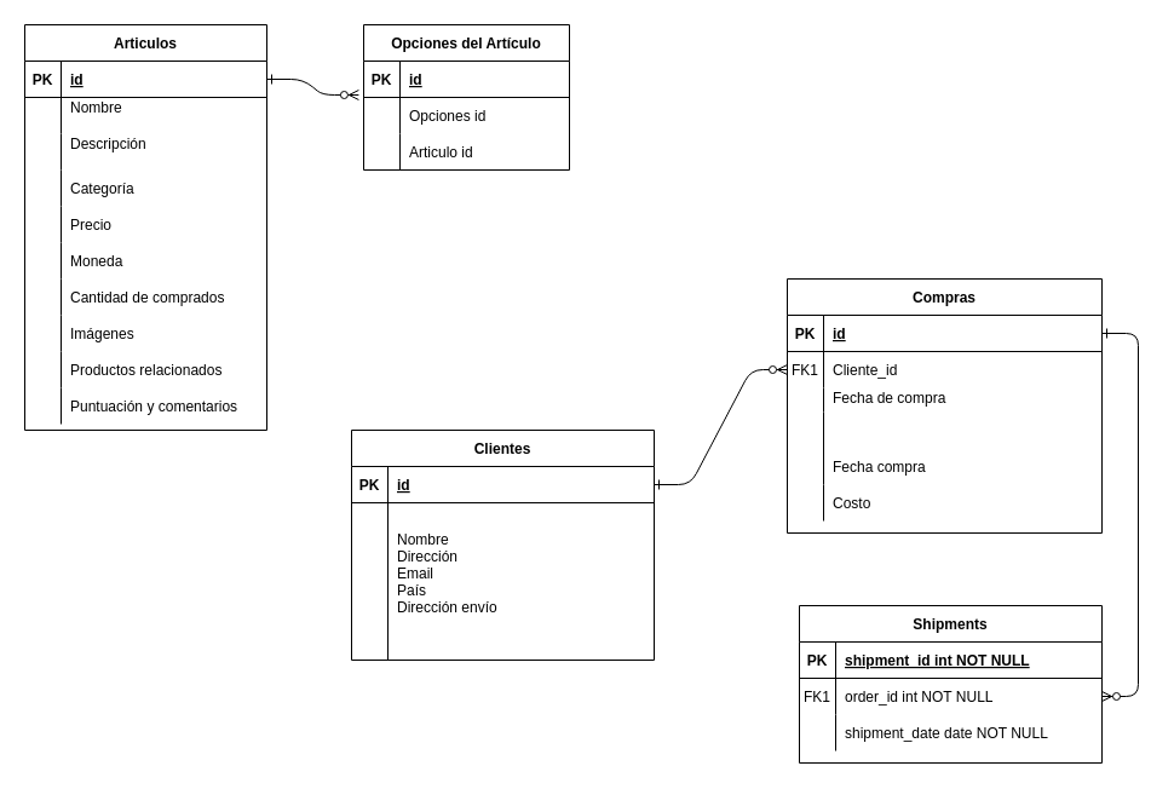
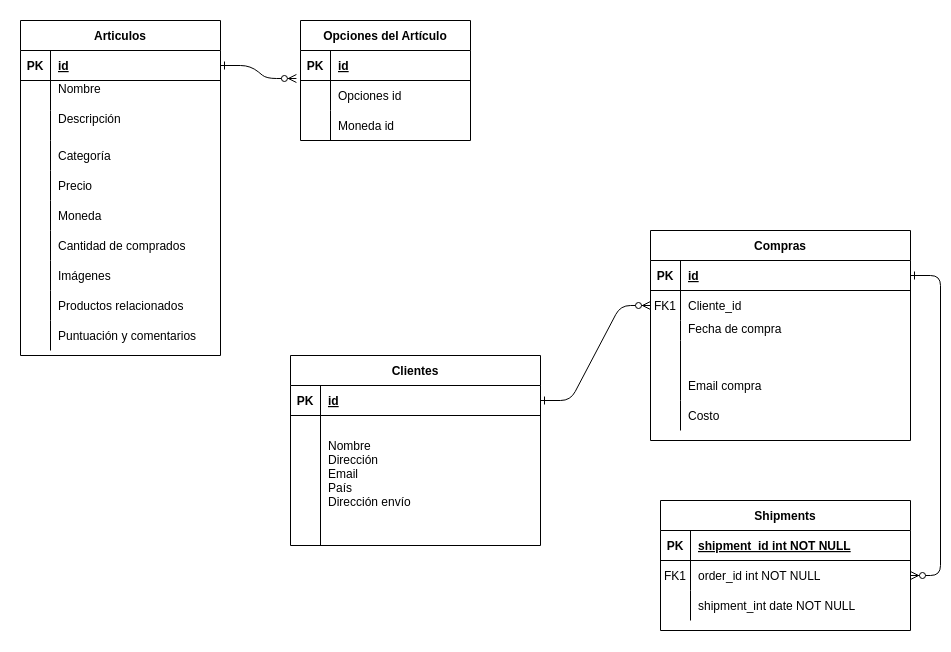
- <mxCell id="80" value="Articulo id" style="shape=partialRectangle;connectable=0;fillColor=none;top=0;left=0;bottom=0;right=0;align=left;spacingLeft=6;overflow=hidden;" vertex="1" parent="78"><mxGeometry x="30" width="140" height="30" as="geometry" /></mxCell>
+ <mxCell id="80" value="Moneda id" style="shape=partialRectangle;connectable=0;fillColor=none;top=0;left=0;bottom=0;right=0;align=left;spacingLeft=6;overflow=hidden;" vertex="1" parent="78"><mxGeometry x="30" width="140" height="30" as="geometry" /></mxCell>
- <mxCell id="18" value="Fecha compra" style="shape=partialRectangle;overflow=hidden;connectable=0;fillColor=none;top=0;left=0;bottom=0;right=0;align=left;spacingLeft=6;" vertex="1" parent="16"><mxGeometry x="30" width="230" height="30" as="geometry" /></mxCell>
+ <mxCell id="18" value="Email compra" style="shape=partialRectangle;overflow=hidden;connectable=0;fillColor=none;top=0;left=0;bottom=0;right=0;align=left;spacingLeft=6;" vertex="1" parent="16"><mxGeometry x="30" width="230" height="30" as="geometry" /></mxCell>
- <mxCell id="31" value="shipment_date date NOT NULL" style="shape=partialRectangle;overflow=hidden;connectable=0;fillColor=none;top=0;left=0;bottom=0;right=0;align=left;spacingLeft=6;" parent="29" vertex="1"><mxGeometry x="30" width="220" height="30" as="geometry" /></mxCell>
+ <mxCell id="31" value="shipment_int date NOT NULL" style="shape=partialRectangle;overflow=hidden;connectable=0;fillColor=none;top=0;left=0;bottom=0;right=0;align=left;spacingLeft=6;" parent="29" vertex="1"><mxGeometry x="30" width="220" height="30" as="geometry" /></mxCell>
